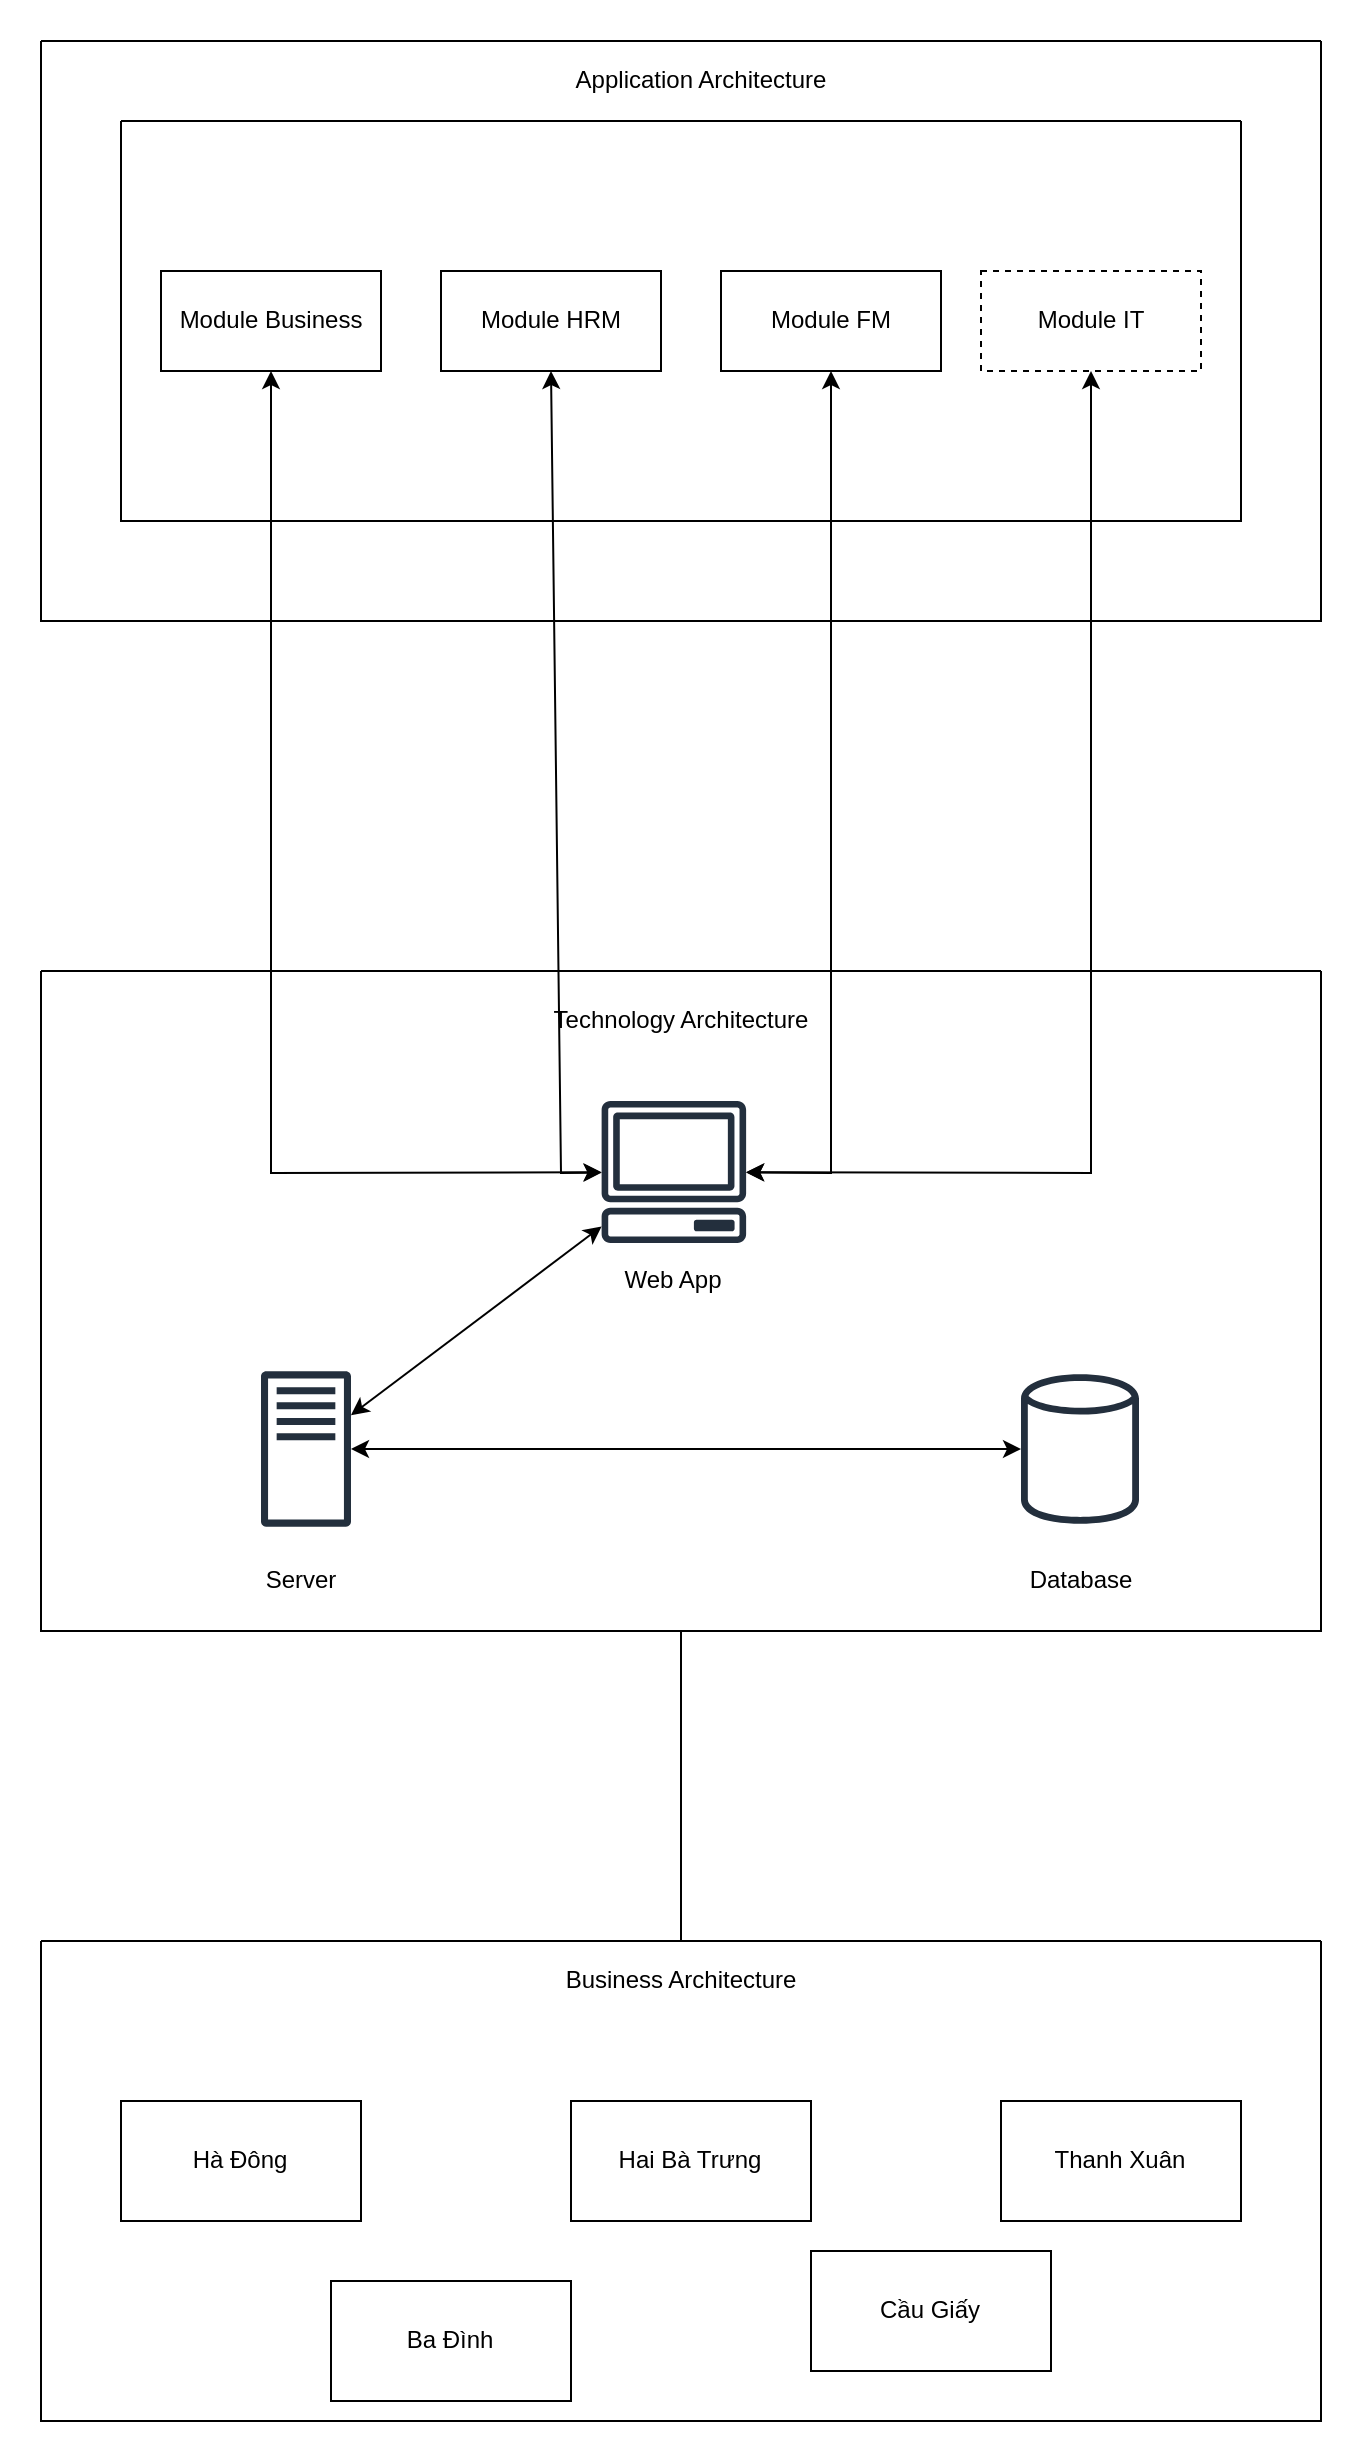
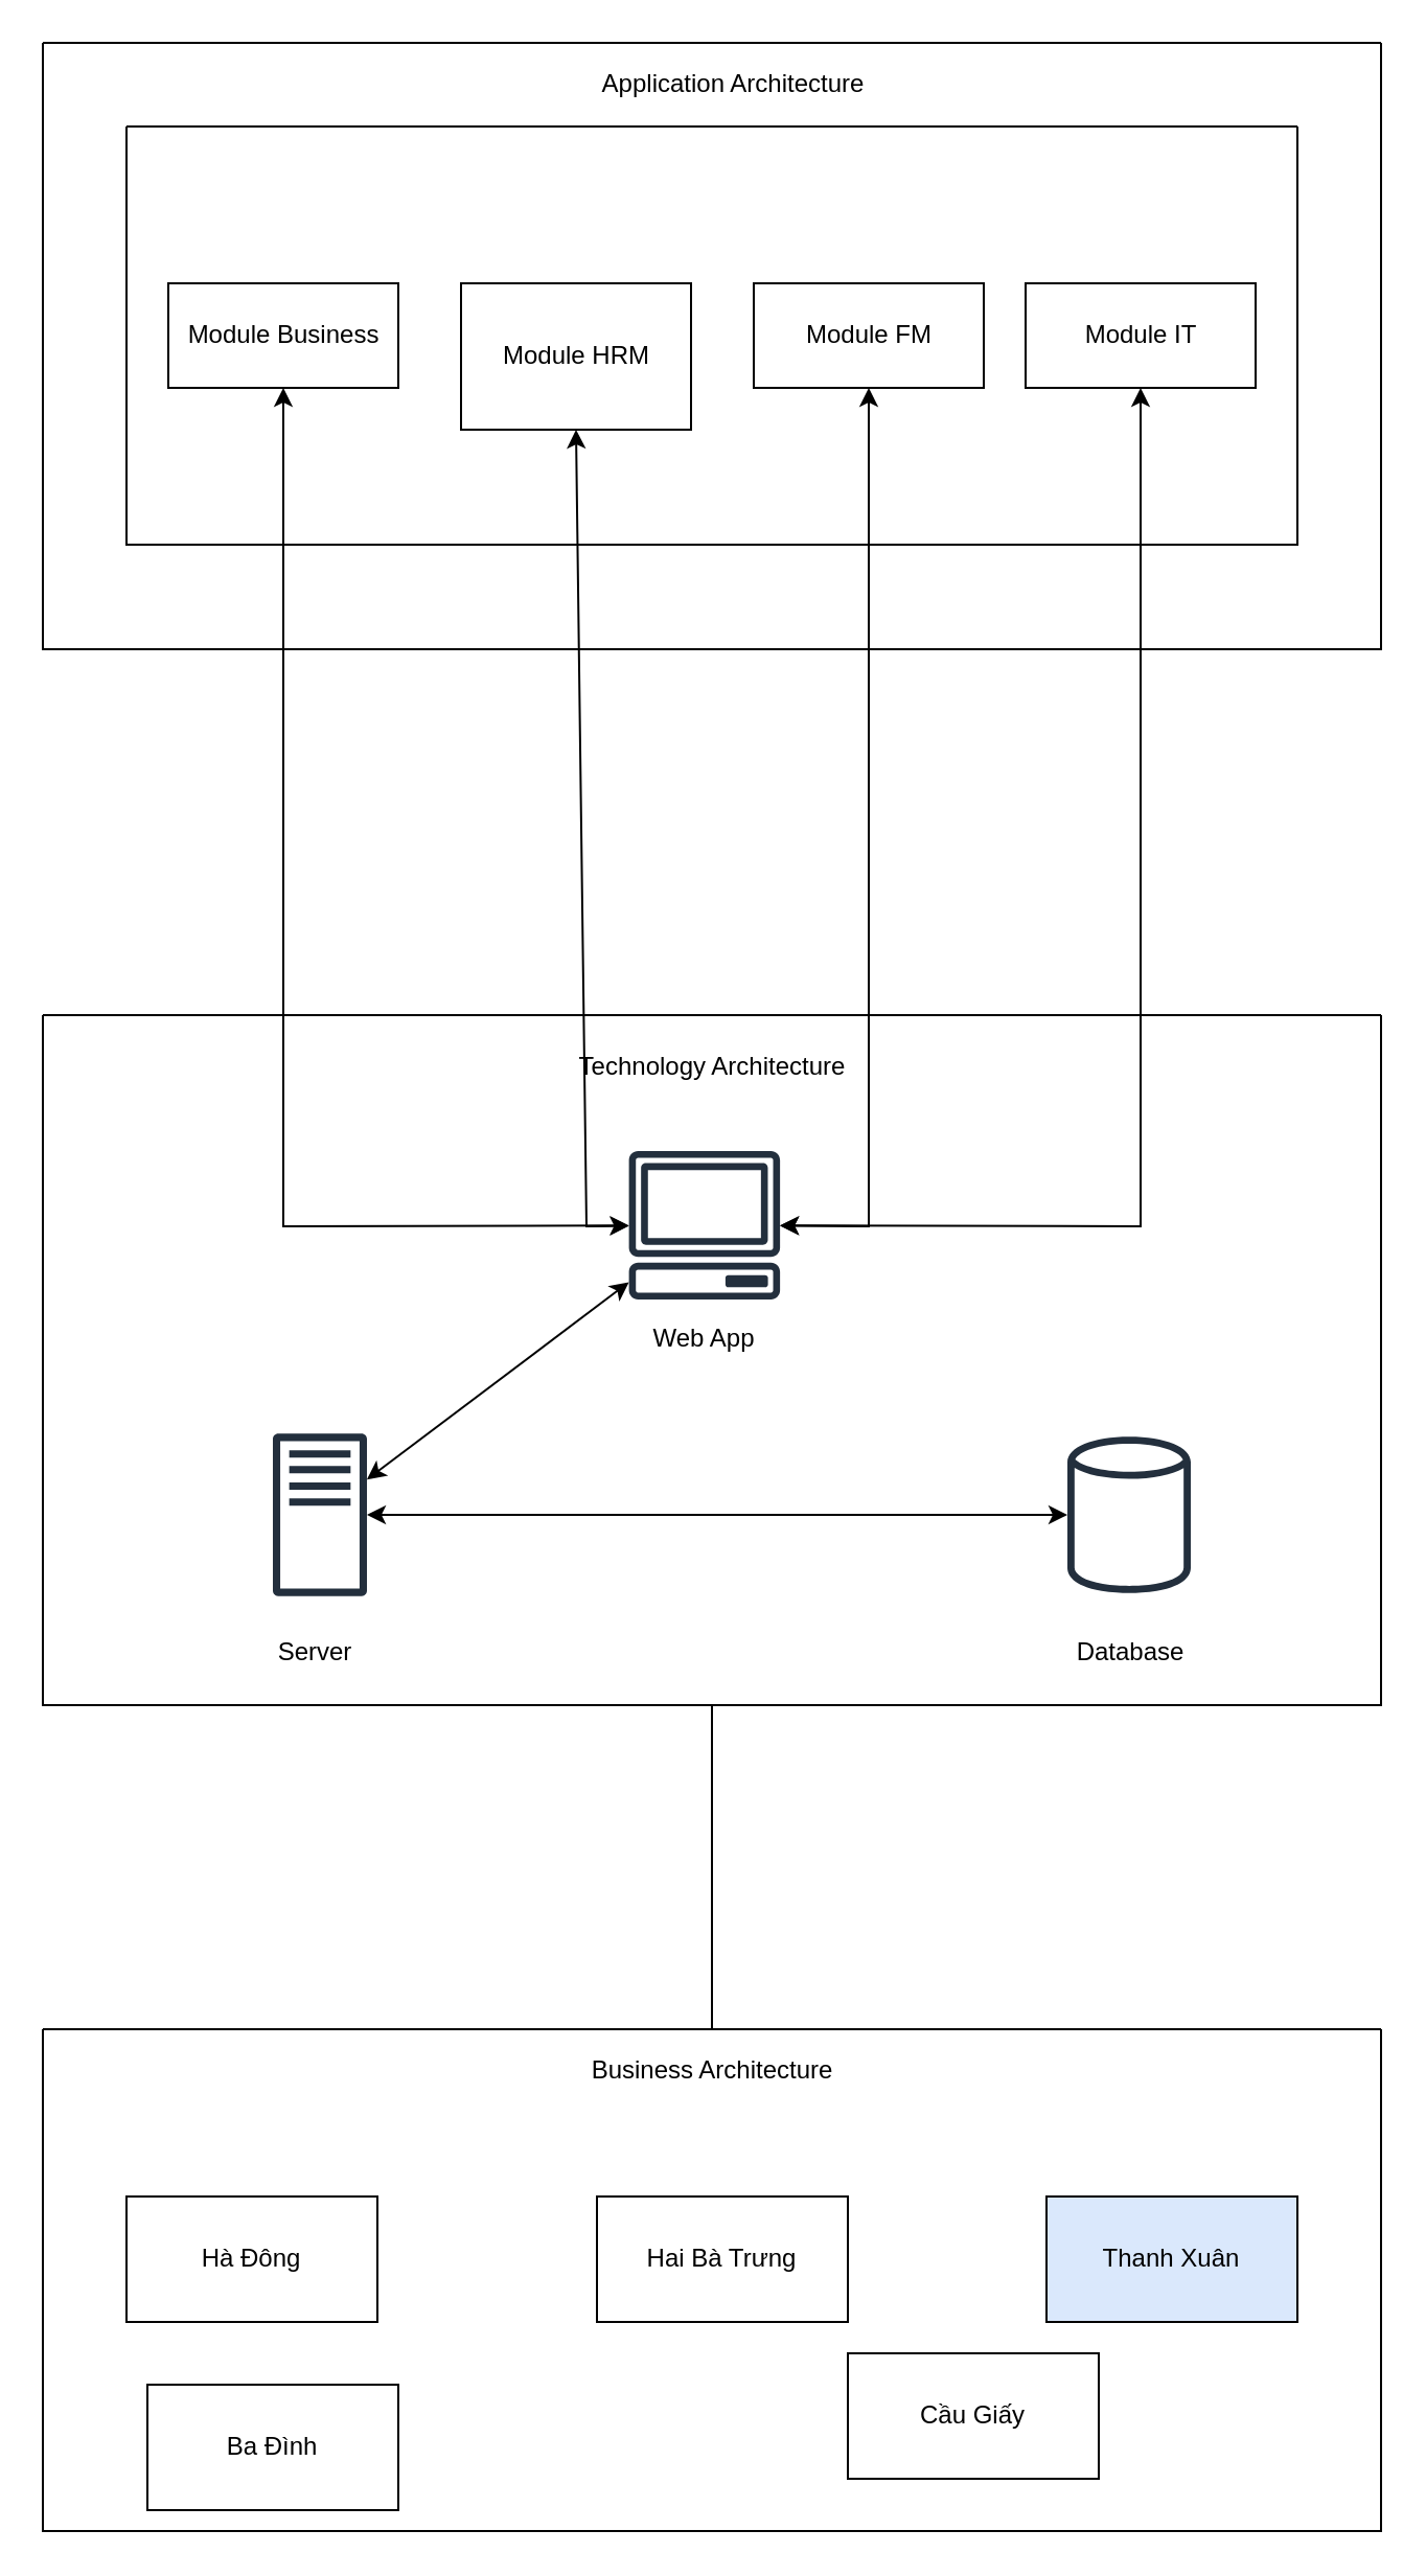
- <mxCell id="4" value="Module HRM" style="html=1;" vertex="1" parent="3"><mxGeometry x="160" y="75" width="110" height="50" as="geometry" /></mxCell>
+ <mxCell id="4" value="Module HRM" style="html=1;" vertex="1" parent="3"><mxGeometry x="160" y="75" width="110" height="70" as="geometry" /></mxCell>
- <mxCell id="6" value="Module IT" style="html=1;dashed=1;" vertex="1" parent="3"><mxGeometry x="430" y="75" width="110" height="50" as="geometry" /></mxCell>
+ <mxCell id="6" value="Module IT" style="html=1;" vertex="1" parent="3"><mxGeometry x="430" y="75" width="110" height="50" as="geometry" /></mxCell>
- <mxCell id="22" value="Thanh Xuân" style="rounded=0;whiteSpace=wrap;html=1;" vertex="1" parent="19"><mxGeometry x="480" y="80" width="120" height="60" as="geometry" /></mxCell>
+ <mxCell id="22" value="Thanh Xuân" style="rounded=0;whiteSpace=wrap;html=1;fillColor=#dae8fc;" vertex="1" parent="19"><mxGeometry x="480" y="80" width="120" height="60" as="geometry" /></mxCell>
- <mxCell id="24" value="Ba Đình" style="rounded=0;whiteSpace=wrap;html=1;" vertex="1" parent="19"><mxGeometry x="145" y="170" width="120" height="60" as="geometry" /></mxCell>
+ <mxCell id="24" value="Ba Đình" style="rounded=0;whiteSpace=wrap;html=1;" vertex="1" parent="19"><mxGeometry x="50" y="170" width="120" height="60" as="geometry" /></mxCell>
